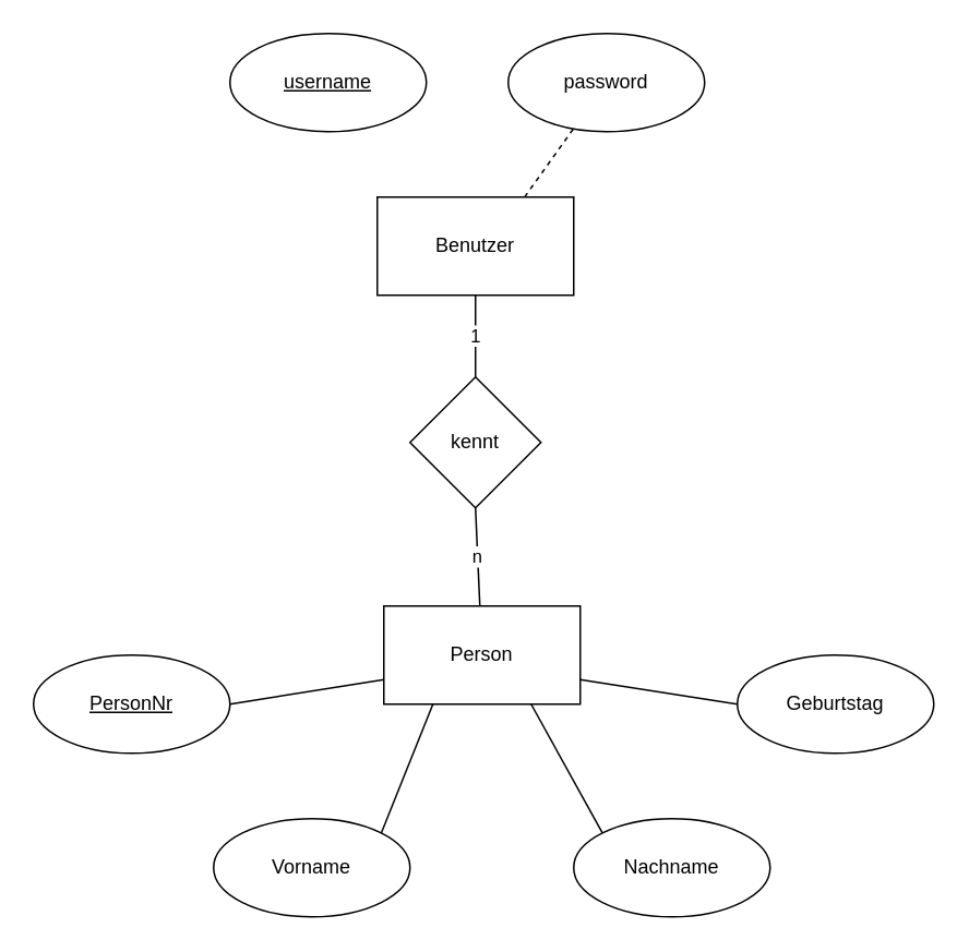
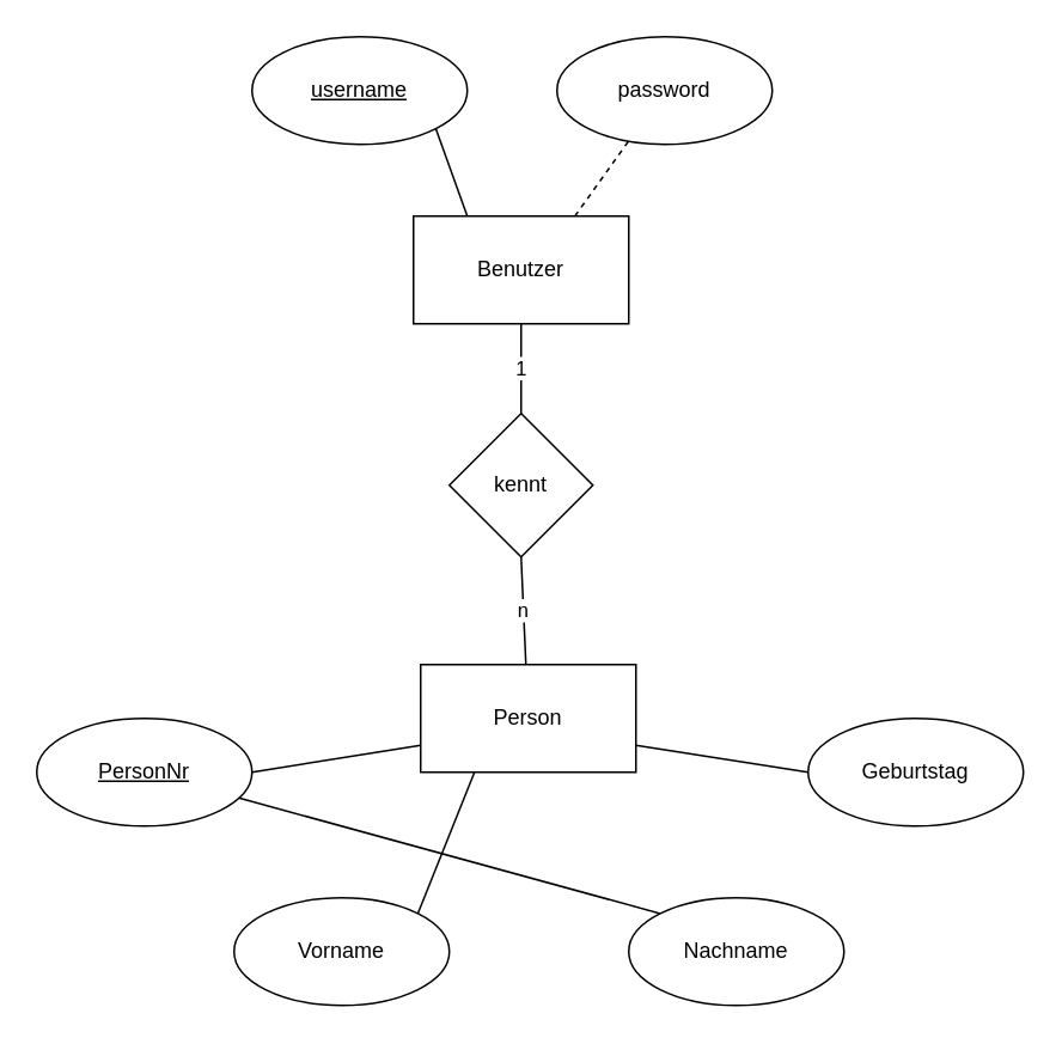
+ <mxCell id="5" value="" style="endArrow=none;html=1;entryX=1;entryY=1;entryDx=0;entryDy=0;exitX=0.25;exitY=0;exitDx=0;exitDy=0;" edge="1" parent="1" source="2" target="3"><mxGeometry width="50" height="50" relative="1" as="geometry"><mxPoint x="290" y="170" as="sourcePoint" /><mxPoint x="340" y="120" as="targetPoint" /></mxGeometry></mxCell>
- <mxCell id="15" value="" style="endArrow=none;html=1;entryX=0.75;entryY=1;entryDx=0;entryDy=0;exitX=0;exitY=0;exitDx=0;exitDy=0;" edge="1" parent="1" source="10" target="8"><mxGeometry width="50" height="50" relative="1" as="geometry"><mxPoint x="460" y="440" as="sourcePoint" /><mxPoint x="364" y="425" as="targetPoint" /></mxGeometry></mxCell>
+ <mxCell id="15" value="" style="endArrow=none;html=1;exitX=0;exitY=0;exitDx=0;exitDy=0;" edge="1" parent="1" source="10" target="12"><mxGeometry width="50" height="50" relative="1" as="geometry"><mxPoint x="460" y="440" as="sourcePoint" /><mxPoint x="364" y="425" as="targetPoint" /></mxGeometry></mxCell>
